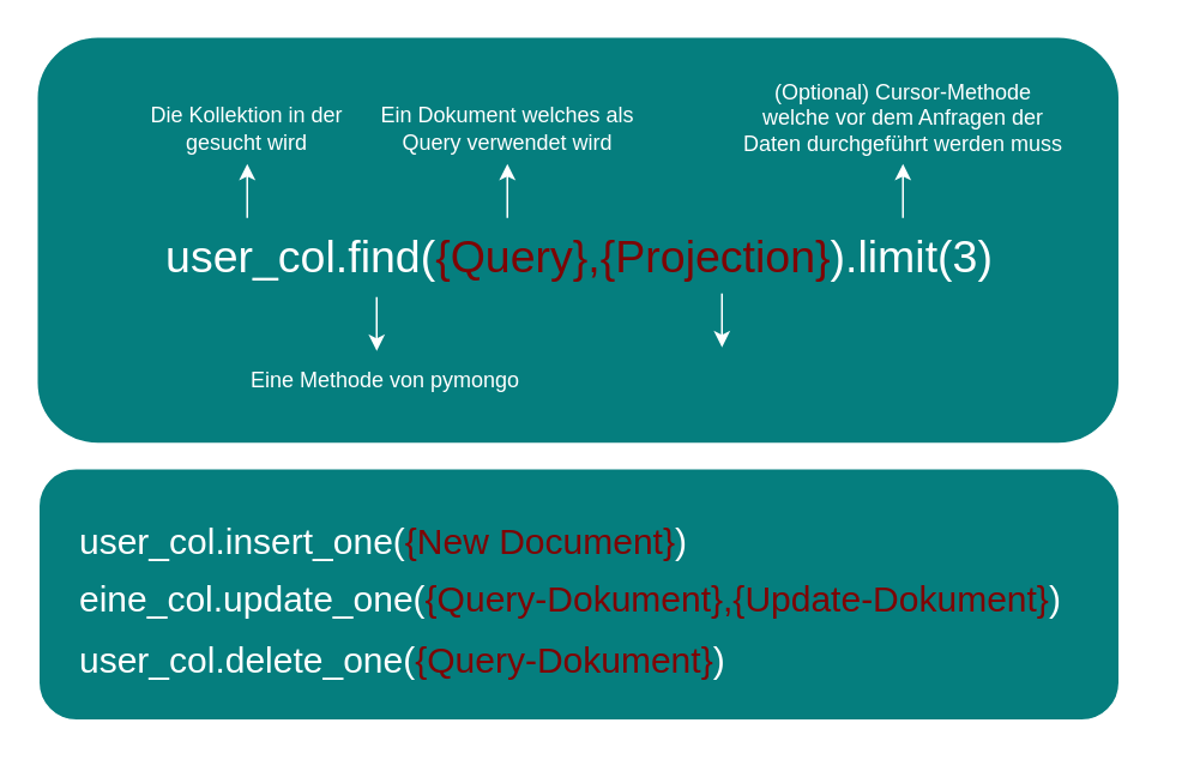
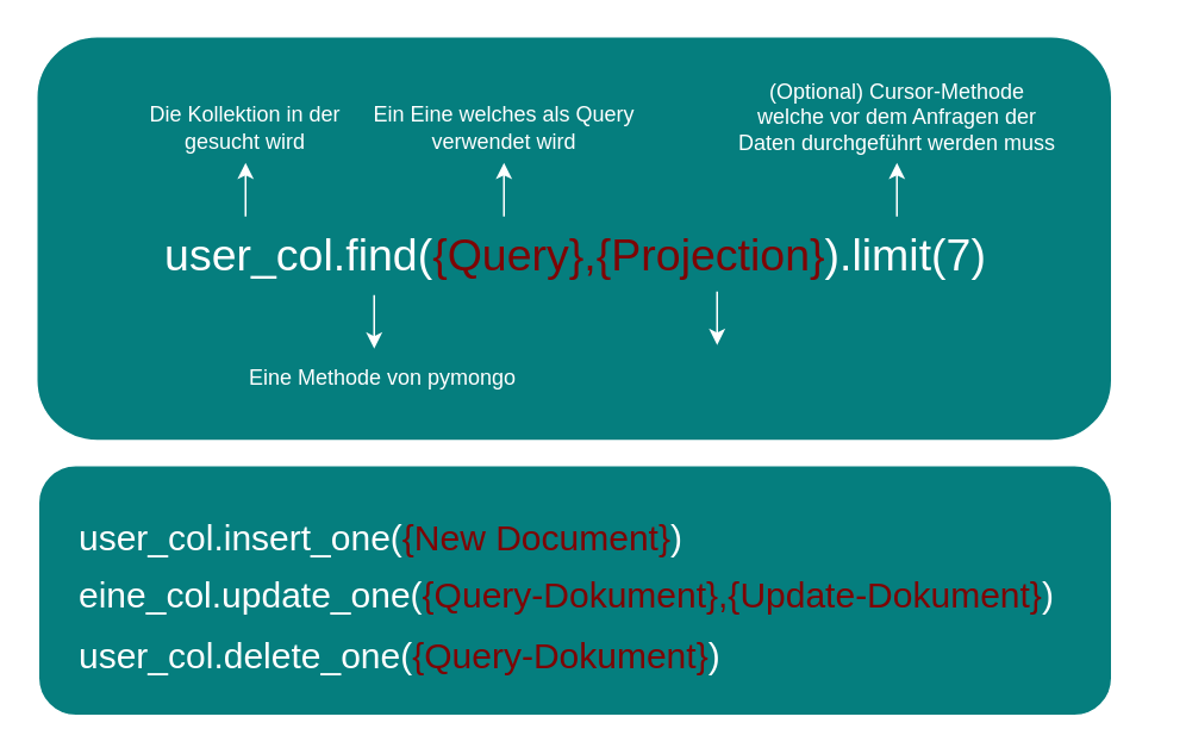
- <mxCell id="12" value="Ein Dokument welches als Query verwendet wird" style="text;html=1;strokeColor=none;fillColor=none;align=center;verticalAlign=middle;whiteSpace=wrap;rounded=0;fontColor=#FFFFFF;" parent="7" vertex="1"><mxGeometry x="120" width="160" height="20" as="geometry" /></mxCell>
+ <mxCell id="12" value="Ein Eine welches als Query verwendet wird" style="text;html=1;strokeColor=none;fillColor=none;align=center;verticalAlign=middle;whiteSpace=wrap;rounded=0;fontColor=#FFFFFF;" parent="7" vertex="1"><mxGeometry x="120" width="160" height="20" as="geometry" /></mxCell>
- <mxCell id="8" value="&lt;font style=&quot;font-size: 25px&quot; color=&quot;#FFFFFF&quot;&gt;user_col.find(&lt;font color=&quot;#7E0505&quot;&gt;{Query},{Projection}&lt;/font&gt;).limit(3)&lt;/font&gt;" style="text;html=1;strokeColor=none;fillColor=none;align=center;verticalAlign=middle;whiteSpace=wrap;rounded=0;" parent="7" vertex="1"><mxGeometry y="70" width="480" height="20.87" as="geometry" /></mxCell>
+ <mxCell id="8" value="&lt;font style=&quot;font-size: 25px&quot; color=&quot;#FFFFFF&quot;&gt;user_col.find(&lt;font color=&quot;#7E0505&quot;&gt;{Query},{Projection}&lt;/font&gt;).limit(7)&lt;/font&gt;" style="text;html=1;strokeColor=none;fillColor=none;align=center;verticalAlign=middle;whiteSpace=wrap;rounded=0;" parent="7" vertex="1"><mxGeometry y="70" width="480" height="20.87" as="geometry" /></mxCell>
